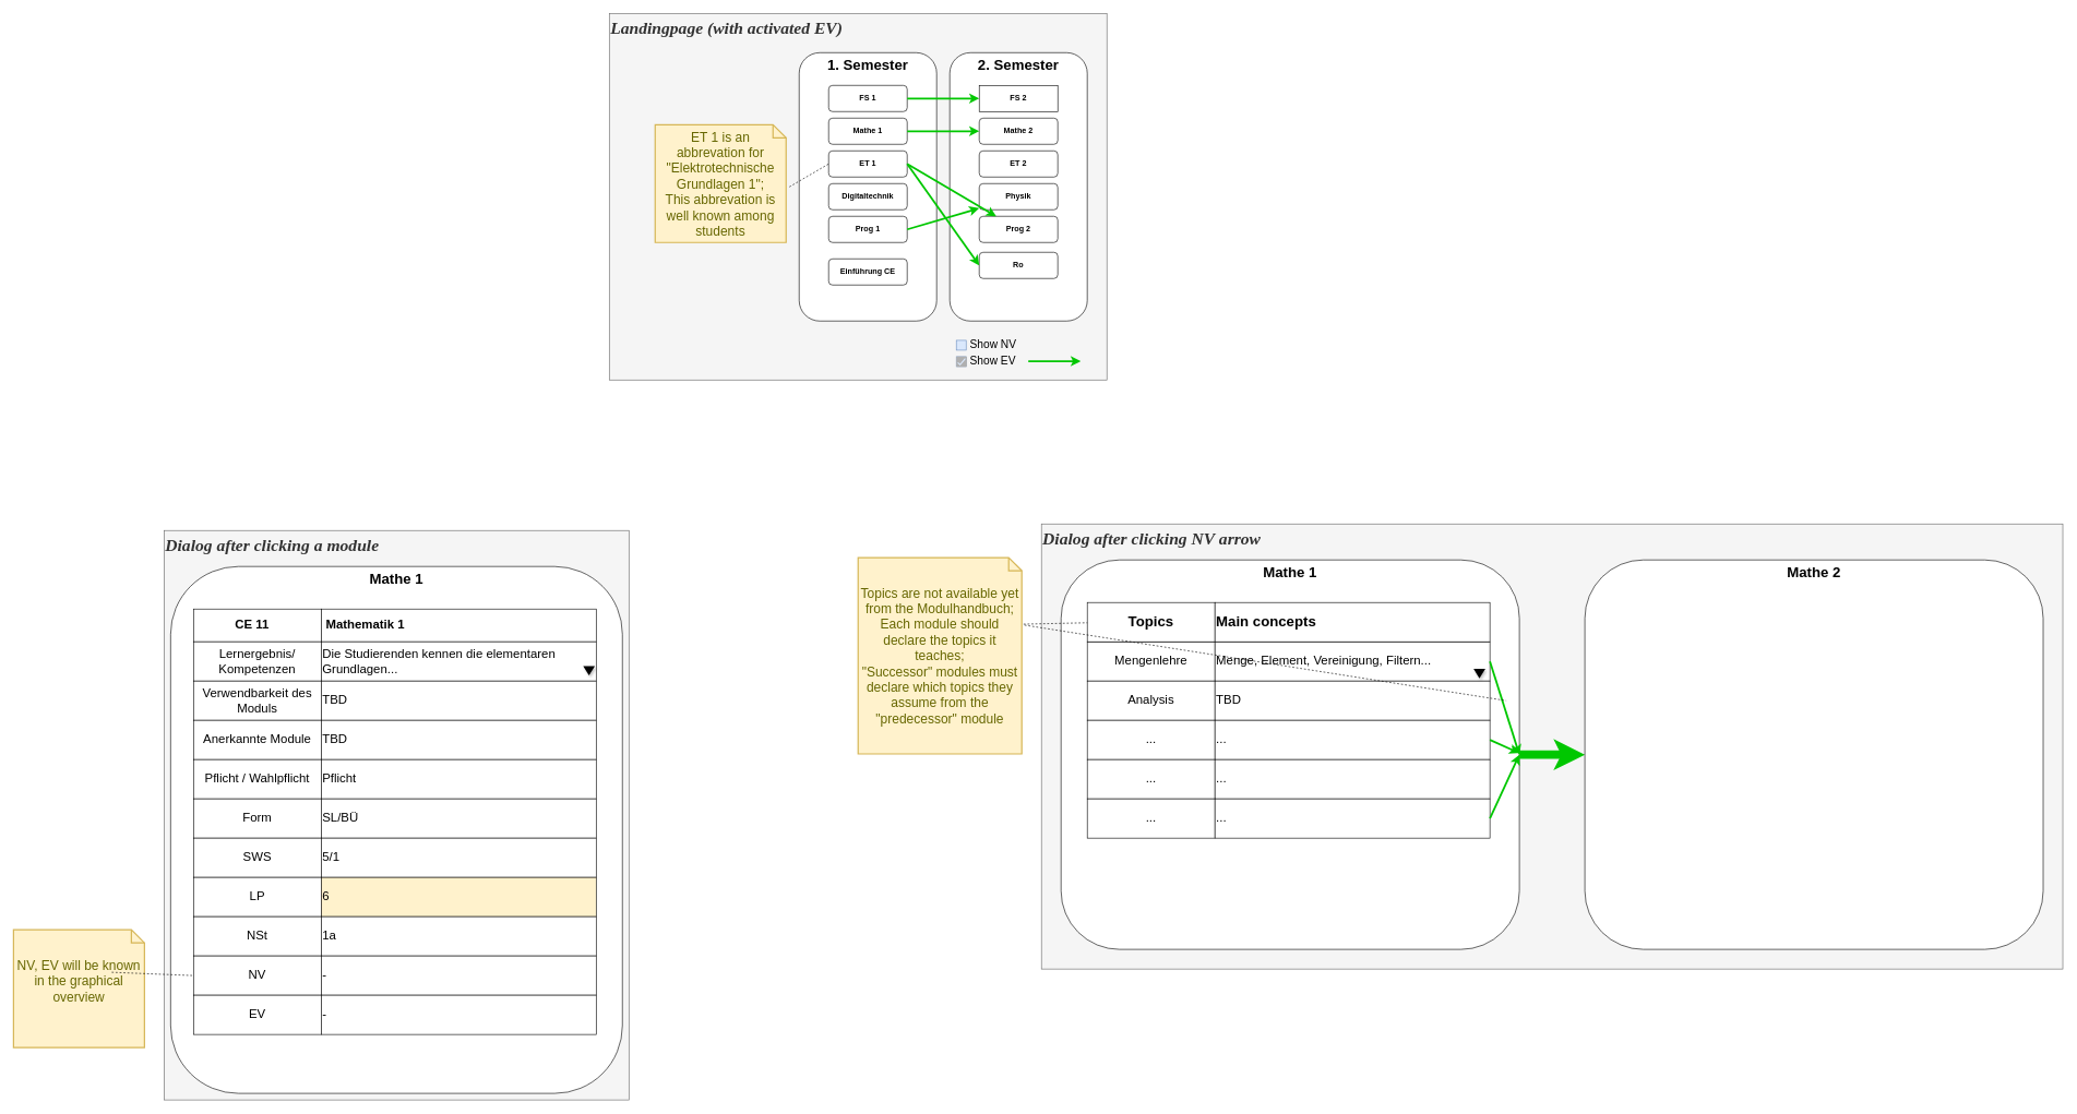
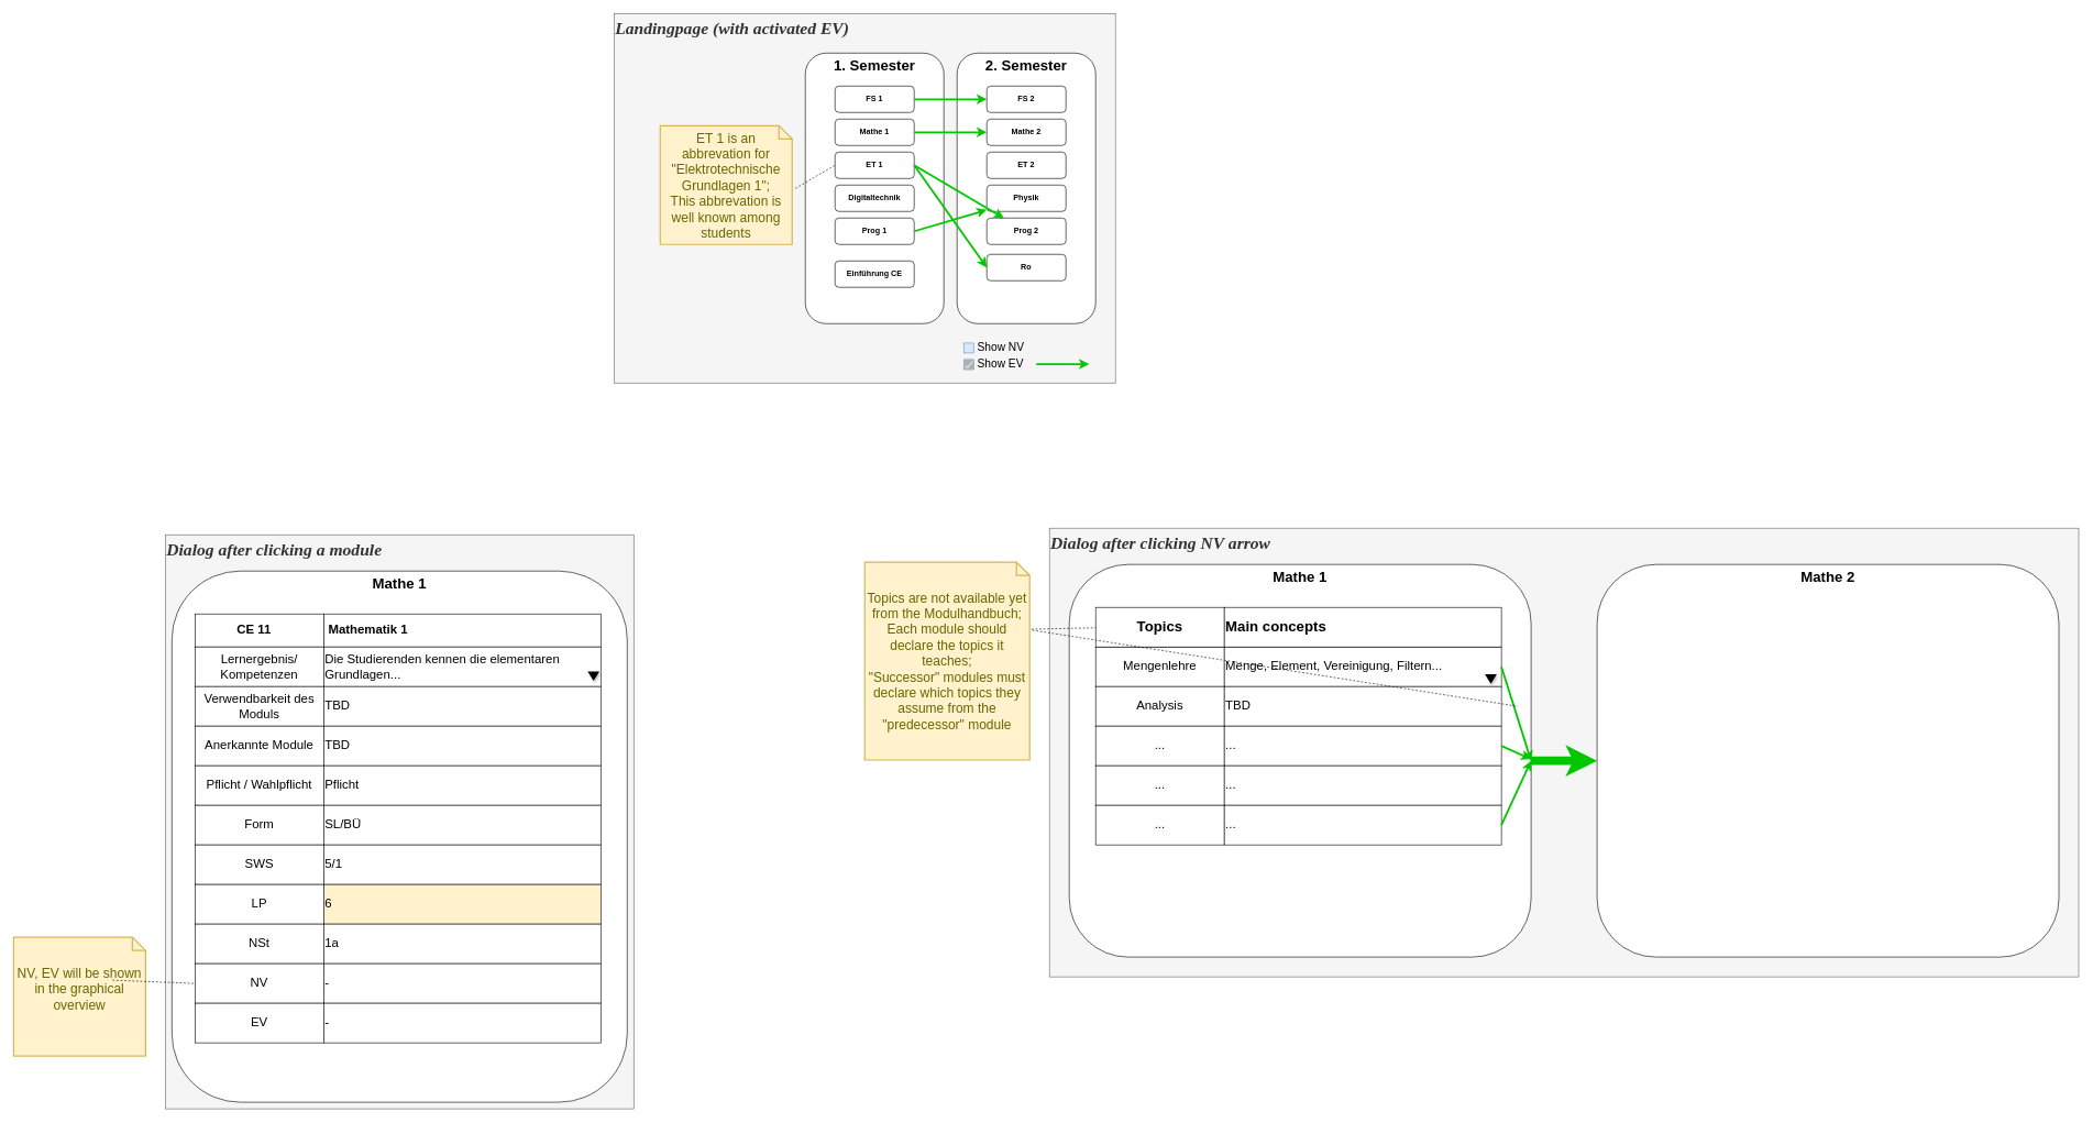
- <mxCell id="11" value="&lt;b&gt;FS 2&lt;br&gt;&lt;/b&gt;" style="whiteSpace=wrap;html=1;rounded=0;" vertex="1" parent="1"><mxGeometry x="1495" y="130" width="120" height="40" as="geometry" /></mxCell>
+ <mxCell id="11" value="&lt;b&gt;FS 2&lt;br&gt;&lt;/b&gt;" style="rounded=1;whiteSpace=wrap;html=1;" vertex="1" parent="1"><mxGeometry x="1495" y="130" width="120" height="40" as="geometry" /></mxCell>
- <mxCell id="44" value="&lt;div style=&quot;font-size: 20px;&quot;&gt;NV, EV will be known in the graphical overview&lt;br style=&quot;font-size: 20px;&quot;&gt;&lt;/div&gt;&lt;div style=&quot;font-size: 20px;&quot;&gt;&lt;font style=&quot;font-size: 20px;&quot;&gt;&lt;br style=&quot;font-size: 20px;&quot;&gt; &lt;/font&gt;&lt;/div&gt;" style="shape=note;strokeWidth=2;fontSize=20;size=20;whiteSpace=wrap;html=1;fillColor=#fff2cc;strokeColor=#d6b656;fontColor=#666600;" vertex="1" parent="1"><mxGeometry x="20" y="1420" width="200" height="180" as="geometry" /></mxCell>
+ <mxCell id="44" value="&lt;div style=&quot;font-size: 20px;&quot;&gt;NV, EV will be shown in the graphical overview&lt;br style=&quot;font-size: 20px;&quot;&gt;&lt;/div&gt;&lt;div style=&quot;font-size: 20px;&quot;&gt;&lt;font style=&quot;font-size: 20px;&quot;&gt;&lt;br style=&quot;font-size: 20px;&quot;&gt; &lt;/font&gt;&lt;/div&gt;" style="shape=note;strokeWidth=2;fontSize=20;size=20;whiteSpace=wrap;html=1;fillColor=#fff2cc;strokeColor=#d6b656;fontColor=#666600;" vertex="1" parent="1"><mxGeometry x="20" y="1420" width="200" height="180" as="geometry" /></mxCell>
